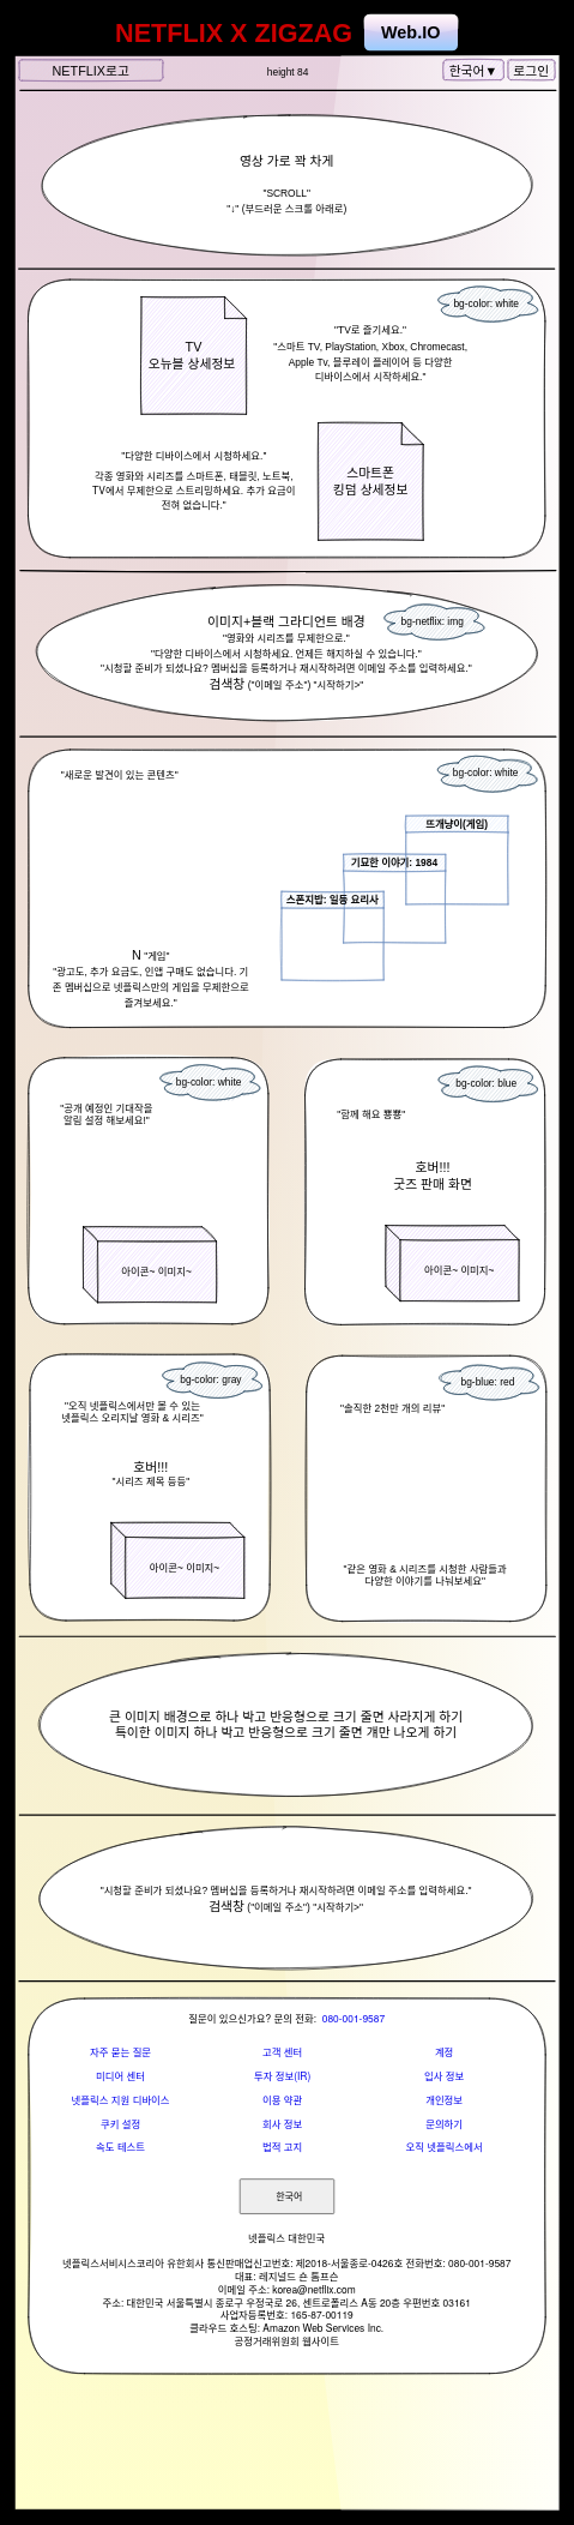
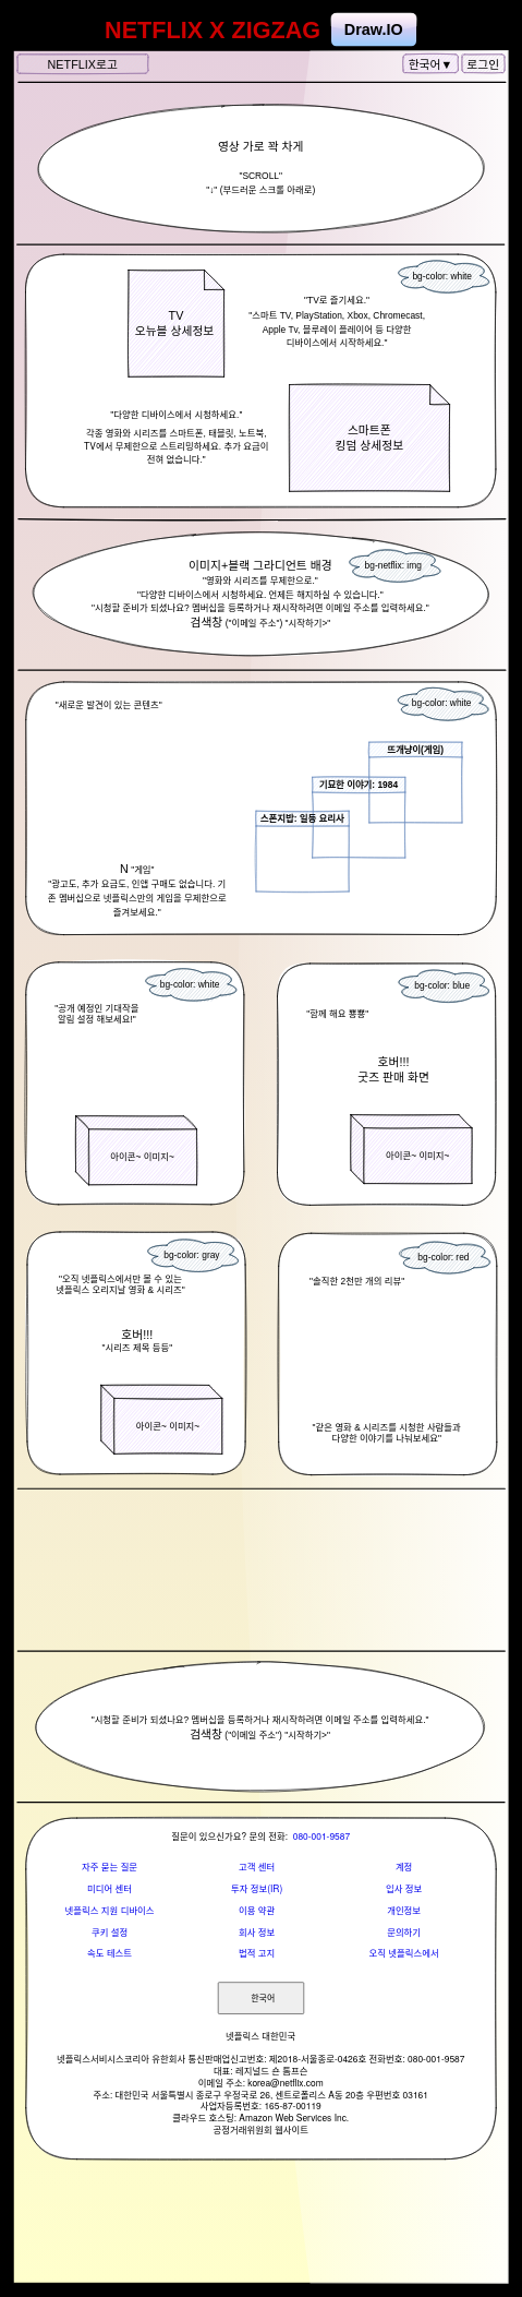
- <mxCell id="3" value="&lt;font color=&quot;#000000&quot; style=&quot;font-size: 24px;&quot;&gt;Web.IO&lt;/font&gt;" style="whiteSpace=wrap;html=1;dashed=1;strokeColor=none;strokeWidth=2;fillColor=#FFCCE6;fontFamily=Helvetica;fontSize=18;fontColor=#FFFFFF;fontStyle=1;gradientColor=#99CCFF;rounded=1;glass=1;" parent="1" vertex="1"><mxGeometry x="506" y="20" width="130" height="50" as="geometry" /></mxCell>
+ <mxCell id="3" value="&lt;font color=&quot;#000000&quot; style=&quot;font-size: 24px;&quot;&gt;Draw.IO&lt;/font&gt;" style="whiteSpace=wrap;html=1;dashed=1;strokeColor=none;strokeWidth=2;fillColor=#FFCCE6;fontFamily=Helvetica;fontSize=18;fontColor=#FFFFFF;fontStyle=1;gradientColor=#99CCFF;rounded=1;glass=1;" parent="1" vertex="1"><mxGeometry x="506" y="20" width="130" height="50" as="geometry" /></mxCell>
- <mxCell id="9" value="height 84" style="text;html=1;strokeColor=none;fillColor=none;align=center;verticalAlign=middle;whiteSpace=wrap;rounded=0;fontSize=14;" parent="1" vertex="1"><mxGeometry x="370" y="84.5" width="60" height="30" as="geometry" /></mxCell>
- <mxCell id="13" value="&lt;font style=&quot;font-size: 18px;&quot;&gt;스마트폰&lt;br&gt;킹덤 상세정보&lt;/font&gt;" style="shape=note;whiteSpace=wrap;html=1;backgroundOutline=1;darkOpacity=0.05;fontSize=14;sketch=1;fillColor=#E5CCFF;" parent="1" vertex="1"><mxGeometry x="442" y="587" width="146" height="163" as="geometry" /></mxCell>
+ <mxCell id="13" value="&lt;font style=&quot;font-size: 18px;&quot;&gt;스마트폰&lt;br&gt;킹덤 상세정보&lt;/font&gt;" style="shape=note;whiteSpace=wrap;html=1;backgroundOutline=1;darkOpacity=0.05;fontSize=14;sketch=1;fillColor=#E5CCFF;" parent="1" vertex="1"><mxGeometry x="442" y="587" width="245" height="163" as="geometry" /></mxCell>
- <mxCell id="31" value="&lt;font style=&quot;font-size: 14px;&quot;&gt;bg-blue: red&lt;/font&gt;" style="ellipse;shape=cloud;whiteSpace=wrap;html=1;labelBackgroundColor=none;sketch=1;fontSize=14;fillColor=#bac8d3;strokeColor=#23445d;" parent="1" vertex="1"><mxGeometry x="601" y="1890" width="154" height="57" as="geometry" /></mxCell>
+ <mxCell id="31" value="&lt;font style=&quot;font-size: 14px;&quot;&gt;bg-color: red&lt;/font&gt;" style="ellipse;shape=cloud;whiteSpace=wrap;html=1;labelBackgroundColor=none;sketch=1;fontSize=14;fillColor=#bac8d3;strokeColor=#23445d;" parent="1" vertex="1"><mxGeometry x="601" y="1890" width="154" height="57" as="geometry" /></mxCell>
- <mxCell id="48" value="&lt;span style=&quot;&quot;&gt;큰 이미지 배경으로 하나 박고 반응형으로 크기 줄면 사라지게 하기&lt;br&gt;특이한 이미지 하나 박고 반응형으로 크기 줄면 걔만 나오게 하기&lt;br&gt;&lt;/span&gt;" style="ellipse;whiteSpace=wrap;html=1;rounded=1;shadow=0;glass=0;sketch=1;fillStyle=auto;fontSize=18;fontColor=#000000;fillColor=default;gradientColor=none;gradientDirection=north;" parent="1" vertex="1"><mxGeometry x="38.5" y="2297" width="717" height="197" as="geometry" /></mxCell>
